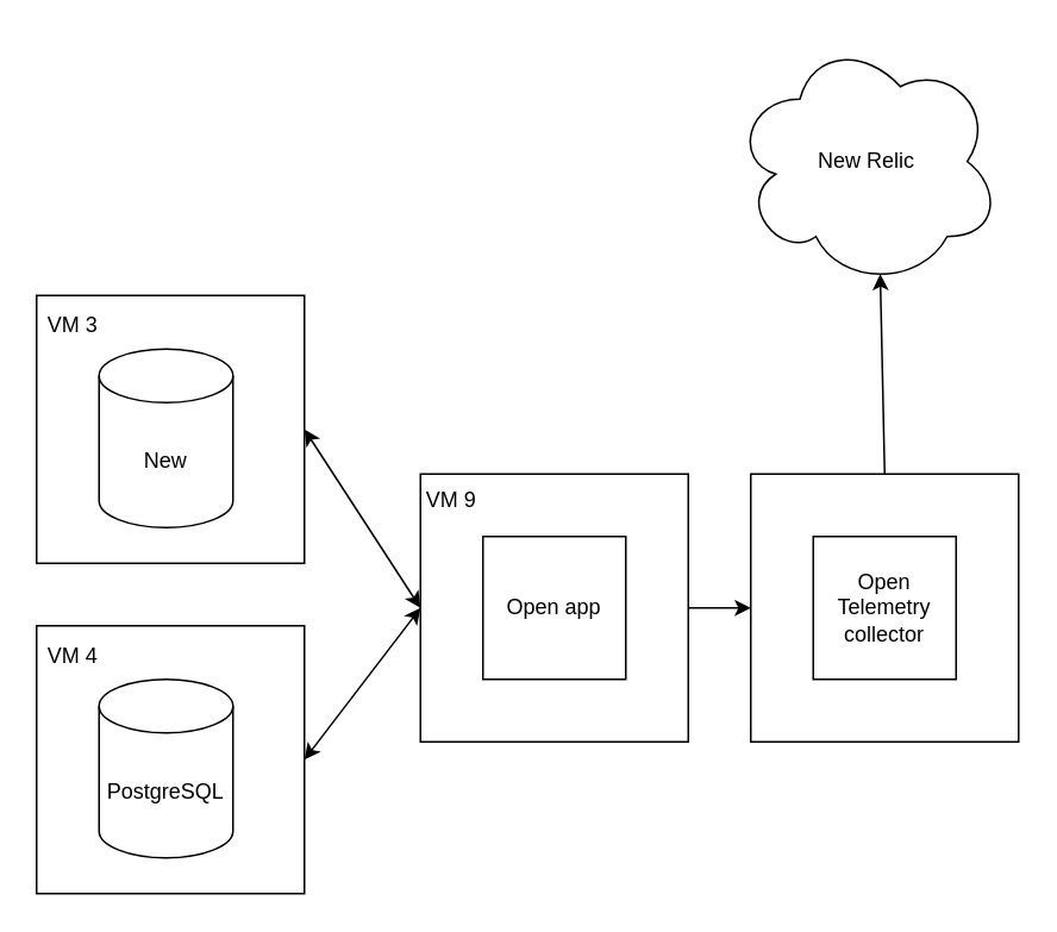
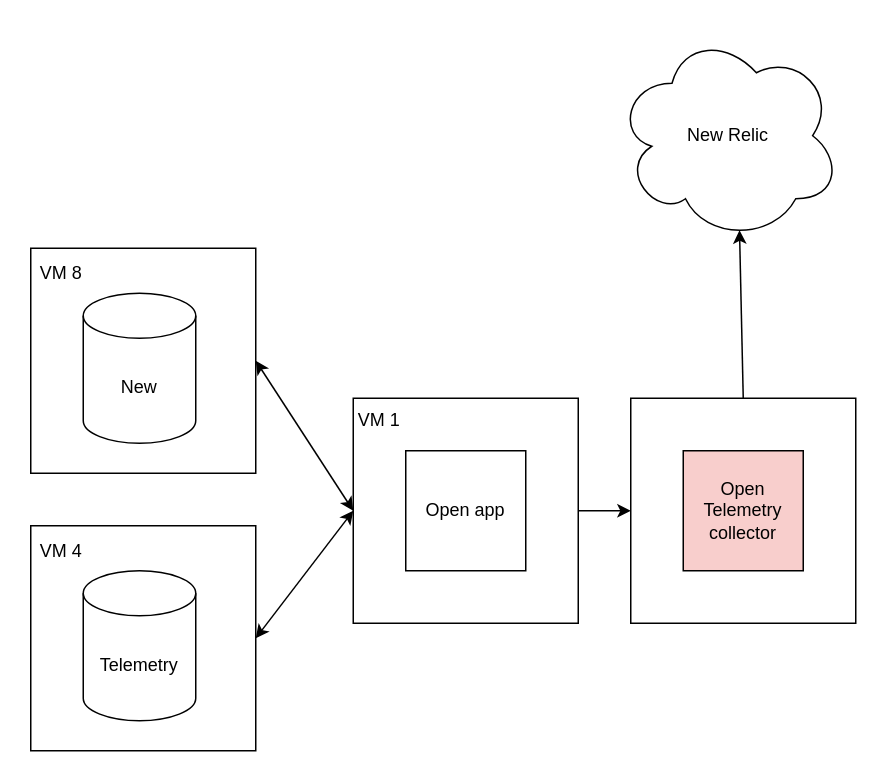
- <mxCell id="17" value="VM 3" style="text;html=1;strokeColor=none;fillColor=none;align=center;verticalAlign=middle;whiteSpace=wrap;rounded=0;" parent="1" vertex="1"><mxGeometry x="23" y="167" width="35" height="30" as="geometry" /></mxCell>
+ <mxCell id="17" value="VM 8" style="text;html=1;strokeColor=none;fillColor=none;align=center;verticalAlign=middle;whiteSpace=wrap;rounded=0;" parent="1" vertex="1"><mxGeometry x="23" y="167" width="35" height="30" as="geometry" /></mxCell>
- <mxCell id="14" value="VM 9" style="text;html=1;strokeColor=none;fillColor=none;align=center;verticalAlign=middle;whiteSpace=wrap;rounded=0;" parent="1" vertex="1"><mxGeometry x="235" y="265" width="35" height="30" as="geometry" /></mxCell>
+ <mxCell id="14" value="VM 1" style="text;html=1;strokeColor=none;fillColor=none;align=center;verticalAlign=middle;whiteSpace=wrap;rounded=0;" parent="1" vertex="1"><mxGeometry x="235" y="265" width="35" height="30" as="geometry" /></mxCell>
- <mxCell id="10" value="Open Telemetry collector" style="whiteSpace=wrap;html=1;aspect=fixed;" parent="1" vertex="1"><mxGeometry x="455" y="300" width="80" height="80" as="geometry" /></mxCell>
+ <mxCell id="10" value="Open Telemetry collector" style="whiteSpace=wrap;html=1;aspect=fixed;fillColor=#f8cecc;" parent="1" vertex="1"><mxGeometry x="455" y="300" width="80" height="80" as="geometry" /></mxCell>
- <mxCell id="9" value="PostgreSQL" style="shape=cylinder3;whiteSpace=wrap;html=1;boundedLbl=1;backgroundOutline=1;size=15;" parent="1" vertex="1"><mxGeometry x="55" y="380" width="75" height="100" as="geometry" /></mxCell>
+ <mxCell id="9" value="Telemetry" style="shape=cylinder3;whiteSpace=wrap;html=1;boundedLbl=1;backgroundOutline=1;size=15;" parent="1" vertex="1"><mxGeometry x="55" y="380" width="75" height="100" as="geometry" /></mxCell>
